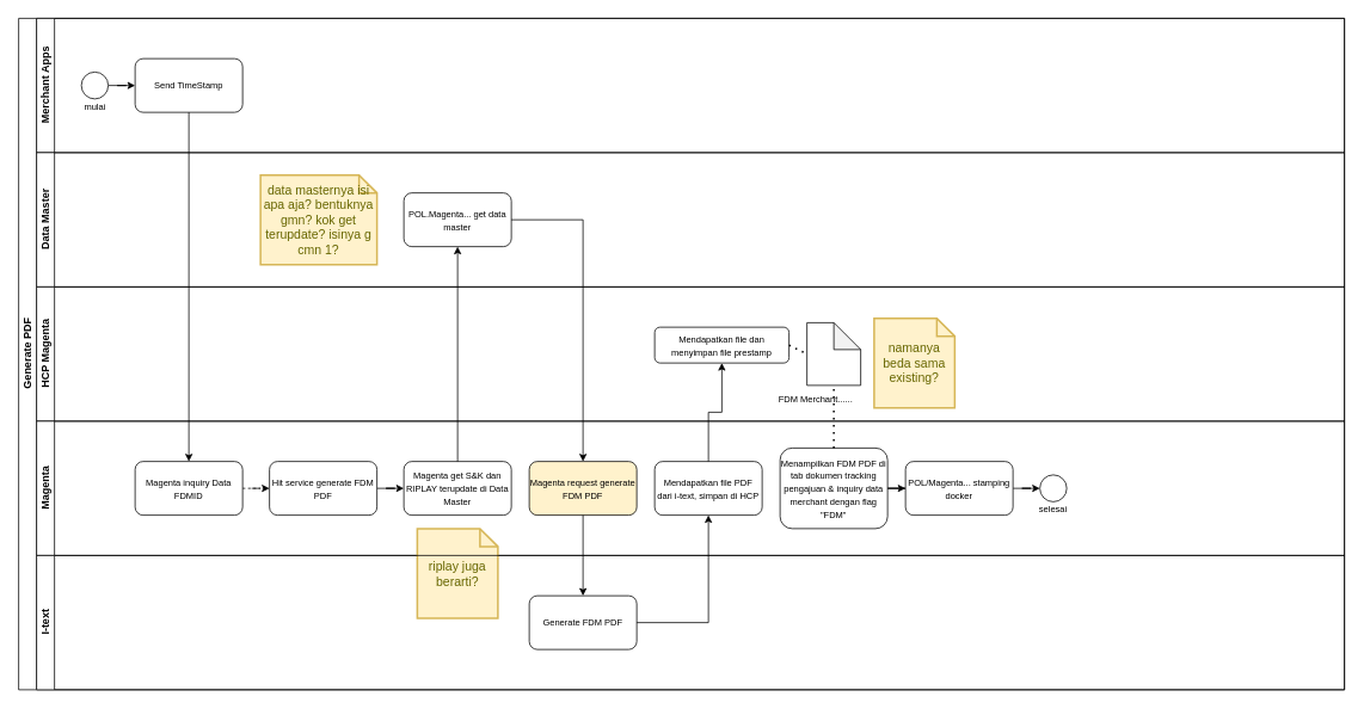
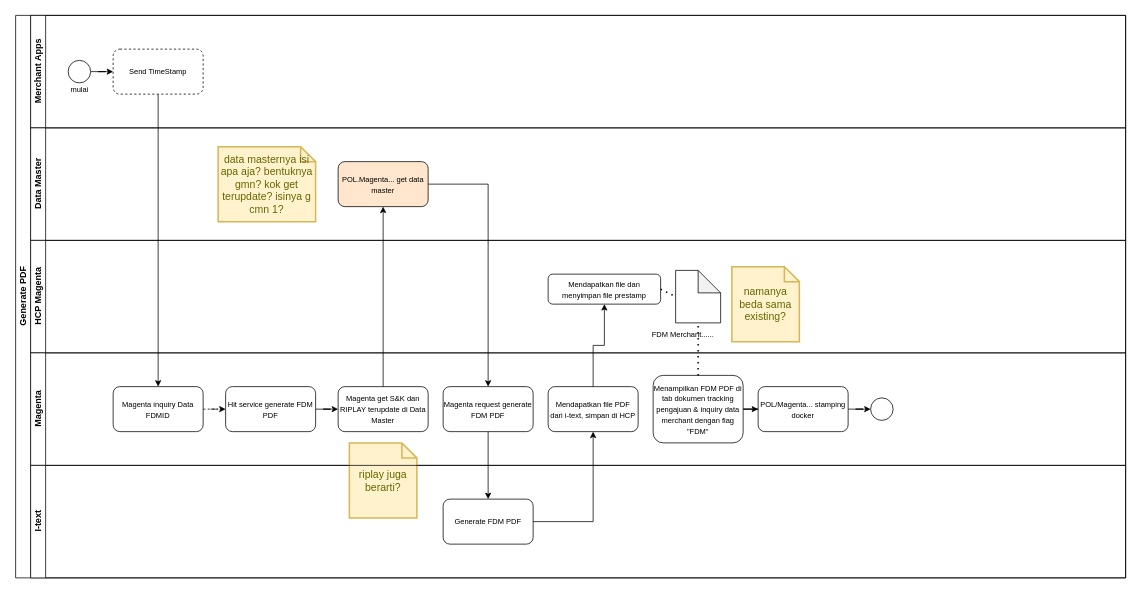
- <mxCell id="6" value="&lt;font style=&quot;font-size: 10px;&quot;&gt;Send TimeStamp&lt;/font&gt;" style="rounded=1;whiteSpace=wrap;html=1;" vertex="1" parent="3"><mxGeometry x="110" y="45" width="120" height="60" as="geometry" /></mxCell>
+ <mxCell id="6" value="&lt;font style=&quot;font-size: 10px;&quot;&gt;Send TimeStamp&lt;/font&gt;" style="rounded=1;whiteSpace=wrap;html=1;dashed=1;" vertex="1" parent="3"><mxGeometry x="110" y="45" width="120" height="60" as="geometry" /></mxCell>
- <mxCell id="9" value="&lt;font style=&quot;font-size: 10px;&quot;&gt;POL.Magenta... get data master&lt;/font&gt;" style="rounded=1;whiteSpace=wrap;html=1;" vertex="1" parent="8"><mxGeometry x="410" y="45" width="120" height="60" as="geometry" /></mxCell>
+ <mxCell id="9" value="&lt;font style=&quot;font-size: 10px;&quot;&gt;POL.Magenta... get data master&lt;/font&gt;" style="rounded=1;whiteSpace=wrap;html=1;fillColor=#ffe6cc;" vertex="1" parent="8"><mxGeometry x="410" y="45" width="120" height="60" as="geometry" /></mxCell>
- <mxCell id="23" value="&lt;font style=&quot;font-size: 10px;&quot;&gt;Magenta request generate FDM PDF&lt;/font&gt;" style="rounded=1;whiteSpace=wrap;html=1;fillColor=#fff2cc;" vertex="1" parent="17"><mxGeometry x="550" y="45" width="120" height="60" as="geometry" /></mxCell>
+ <mxCell id="23" value="&lt;font style=&quot;font-size: 10px;&quot;&gt;Magenta request generate FDM PDF&lt;/font&gt;" style="rounded=1;whiteSpace=wrap;html=1;" vertex="1" parent="17"><mxGeometry x="550" y="45" width="120" height="60" as="geometry" /></mxCell>
- <mxCell id="30" value="&lt;font style=&quot;font-size: 10px;&quot;&gt;selesai&lt;/font&gt;" style="text;html=1;align=center;verticalAlign=middle;whiteSpace=wrap;rounded=0;" vertex="1" parent="17"><mxGeometry x="1115" y="90" width="40" height="15" as="geometry" /></mxCell>
